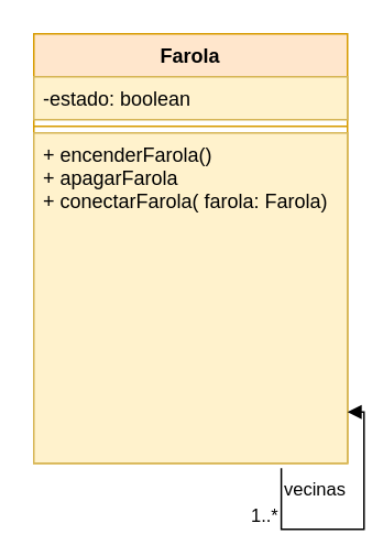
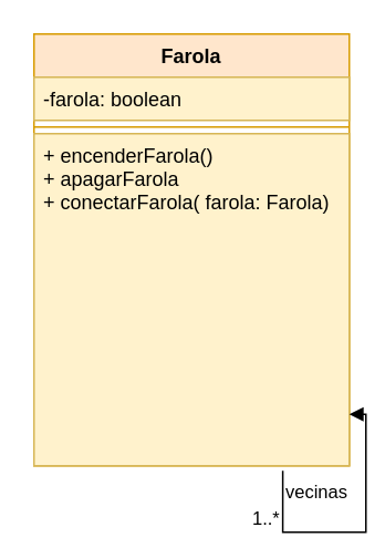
- <mxCell id="3" value="-estado: boolean" style="text;strokeColor=#d6b656;fillColor=#fff2cc;align=left;verticalAlign=top;spacingLeft=4;spacingRight=4;overflow=hidden;rotatable=0;points=[[0,0.5],[1,0.5]];portConstraint=eastwest;" parent="2" vertex="1"><mxGeometry y="26" width="190" height="26" as="geometry" /></mxCell>
+ <mxCell id="3" value="-farola: boolean" style="text;strokeColor=#d6b656;fillColor=#fff2cc;align=left;verticalAlign=top;spacingLeft=4;spacingRight=4;overflow=hidden;rotatable=0;points=[[0,0.5],[1,0.5]];portConstraint=eastwest;" parent="2" vertex="1"><mxGeometry y="26" width="190" height="26" as="geometry" /></mxCell>
